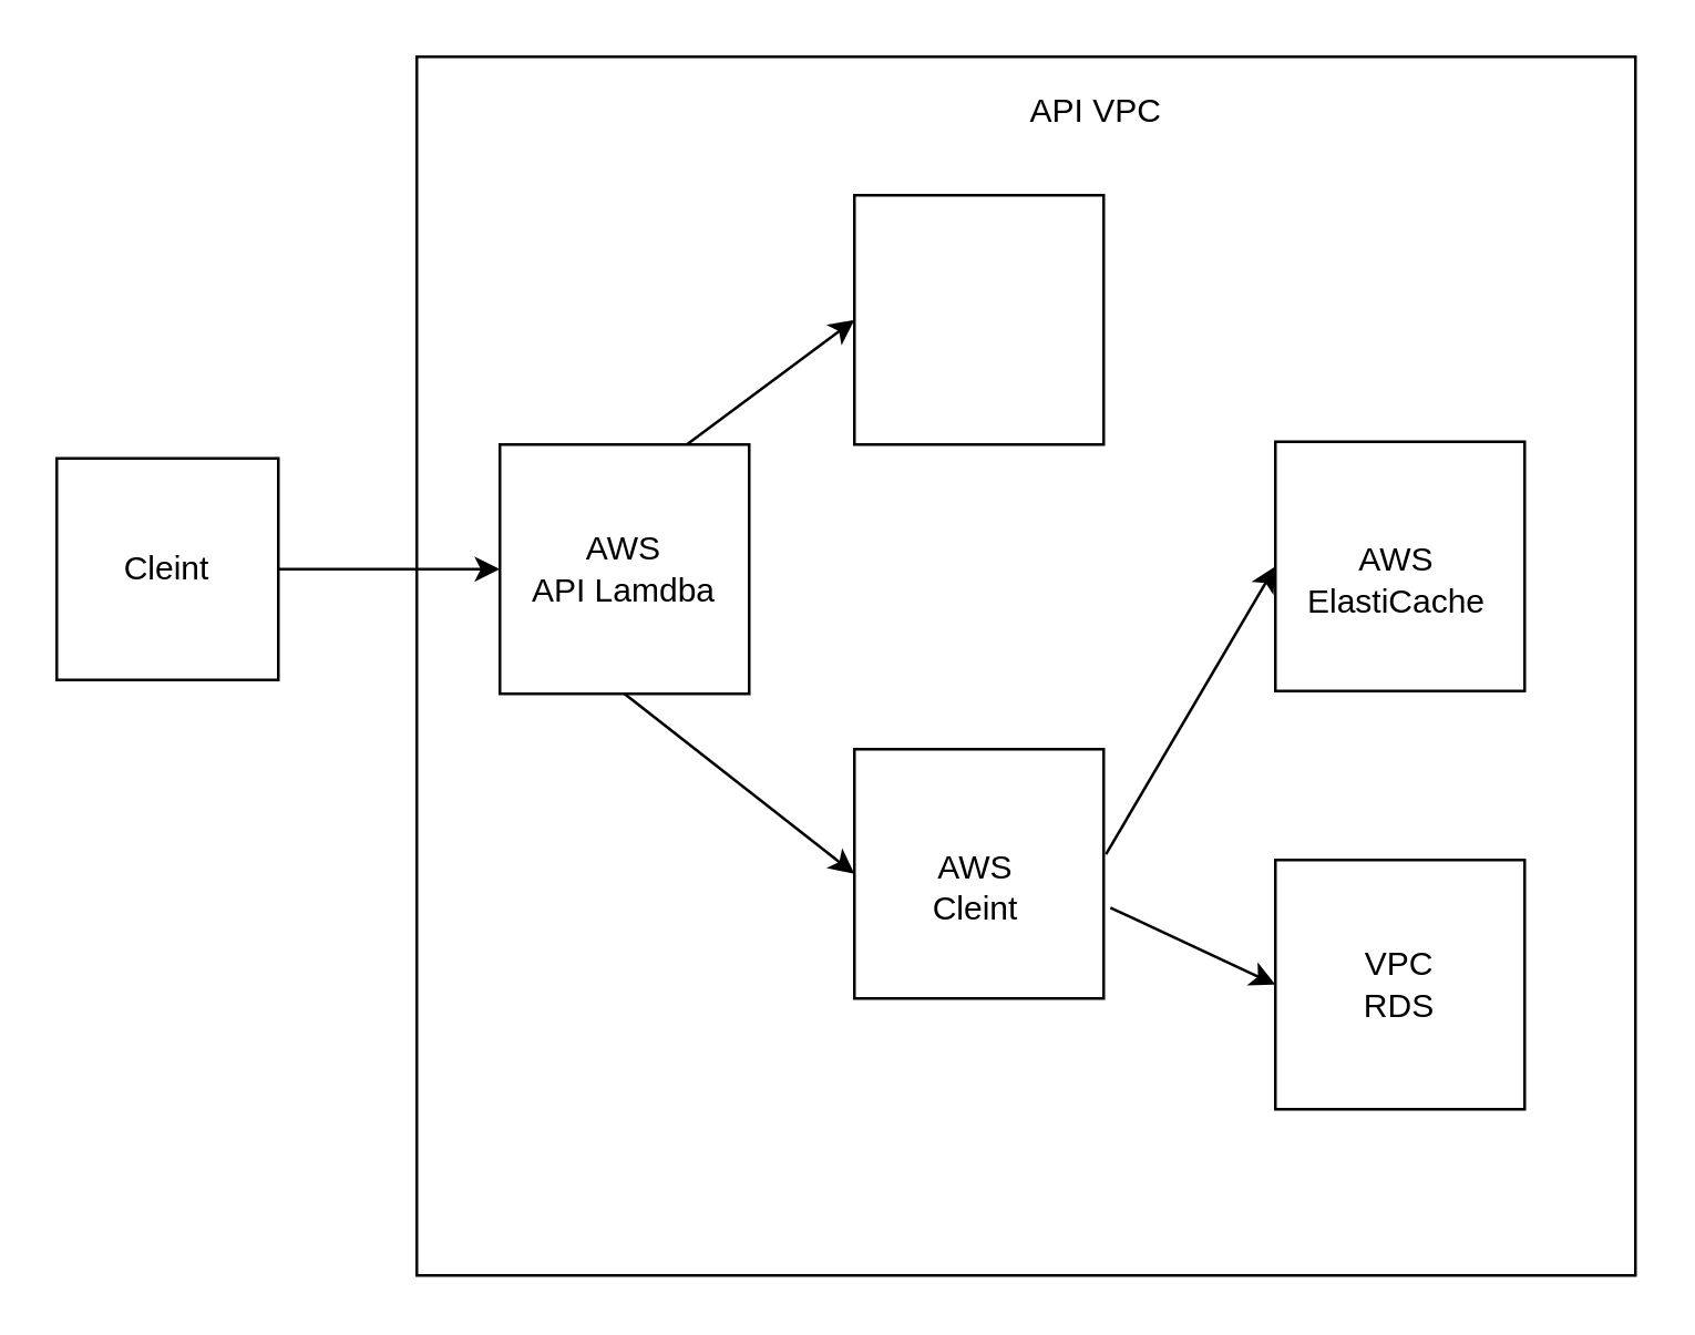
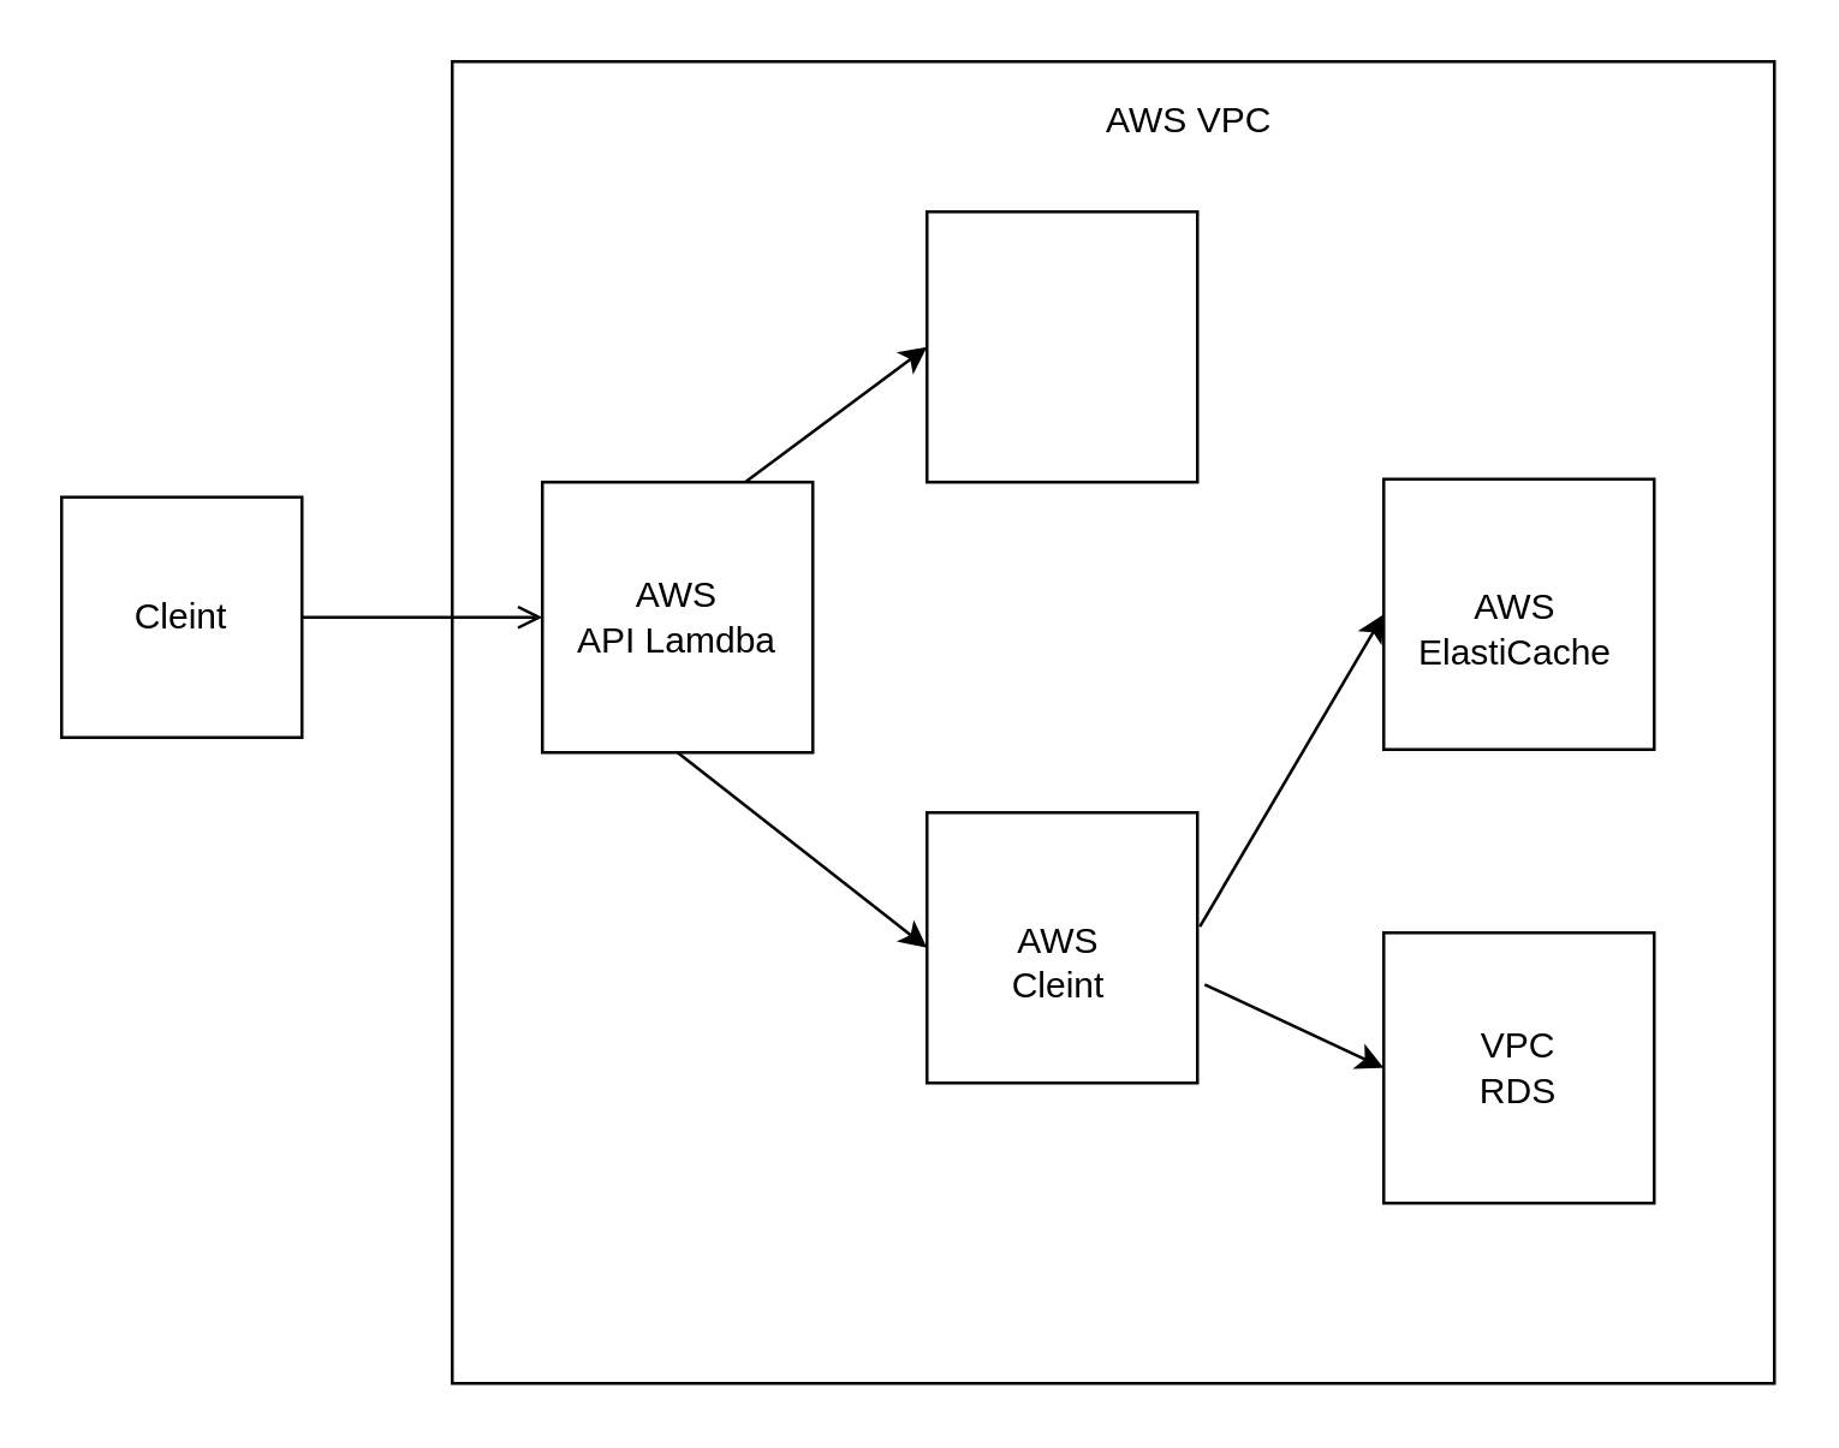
- <mxCell id="4" value="API VPC" style="text;html=1;strokeColor=none;fillColor=none;align=center;verticalAlign=middle;whiteSpace=wrap;rounded=0;" vertex="1" parent="1"><mxGeometry x="362.5" y="30" width="65" height="20" as="geometry" /></mxCell>
+ <mxCell id="4" value="AWS VPC" style="text;html=1;strokeColor=none;fillColor=none;align=center;verticalAlign=middle;whiteSpace=wrap;rounded=0;" vertex="1" parent="1"><mxGeometry x="362.5" y="30" width="65" height="20" as="geometry" /></mxCell>
- <mxCell id="12" value="" style="endArrow=classic;html=1;exitX=1;exitY=0.5;exitDx=0;exitDy=0;entryX=0;entryY=0.5;entryDx=0;entryDy=0;" edge="1" parent="1" source="2" target="5"><mxGeometry width="50" height="50" relative="1" as="geometry"><mxPoint x="180" y="205" as="sourcePoint" /><mxPoint x="110" y="300" as="targetPoint" /></mxGeometry></mxCell>
+ <mxCell id="12" value="" style="endArrow=open;html=1;exitX=1;exitY=0.5;exitDx=0;exitDy=0;entryX=0;entryY=0.5;entryDx=0;entryDy=0;" edge="1" parent="1" source="2" target="5"><mxGeometry width="50" height="50" relative="1" as="geometry"><mxPoint x="180" y="205" as="sourcePoint" /><mxPoint x="110" y="300" as="targetPoint" /></mxGeometry></mxCell>
